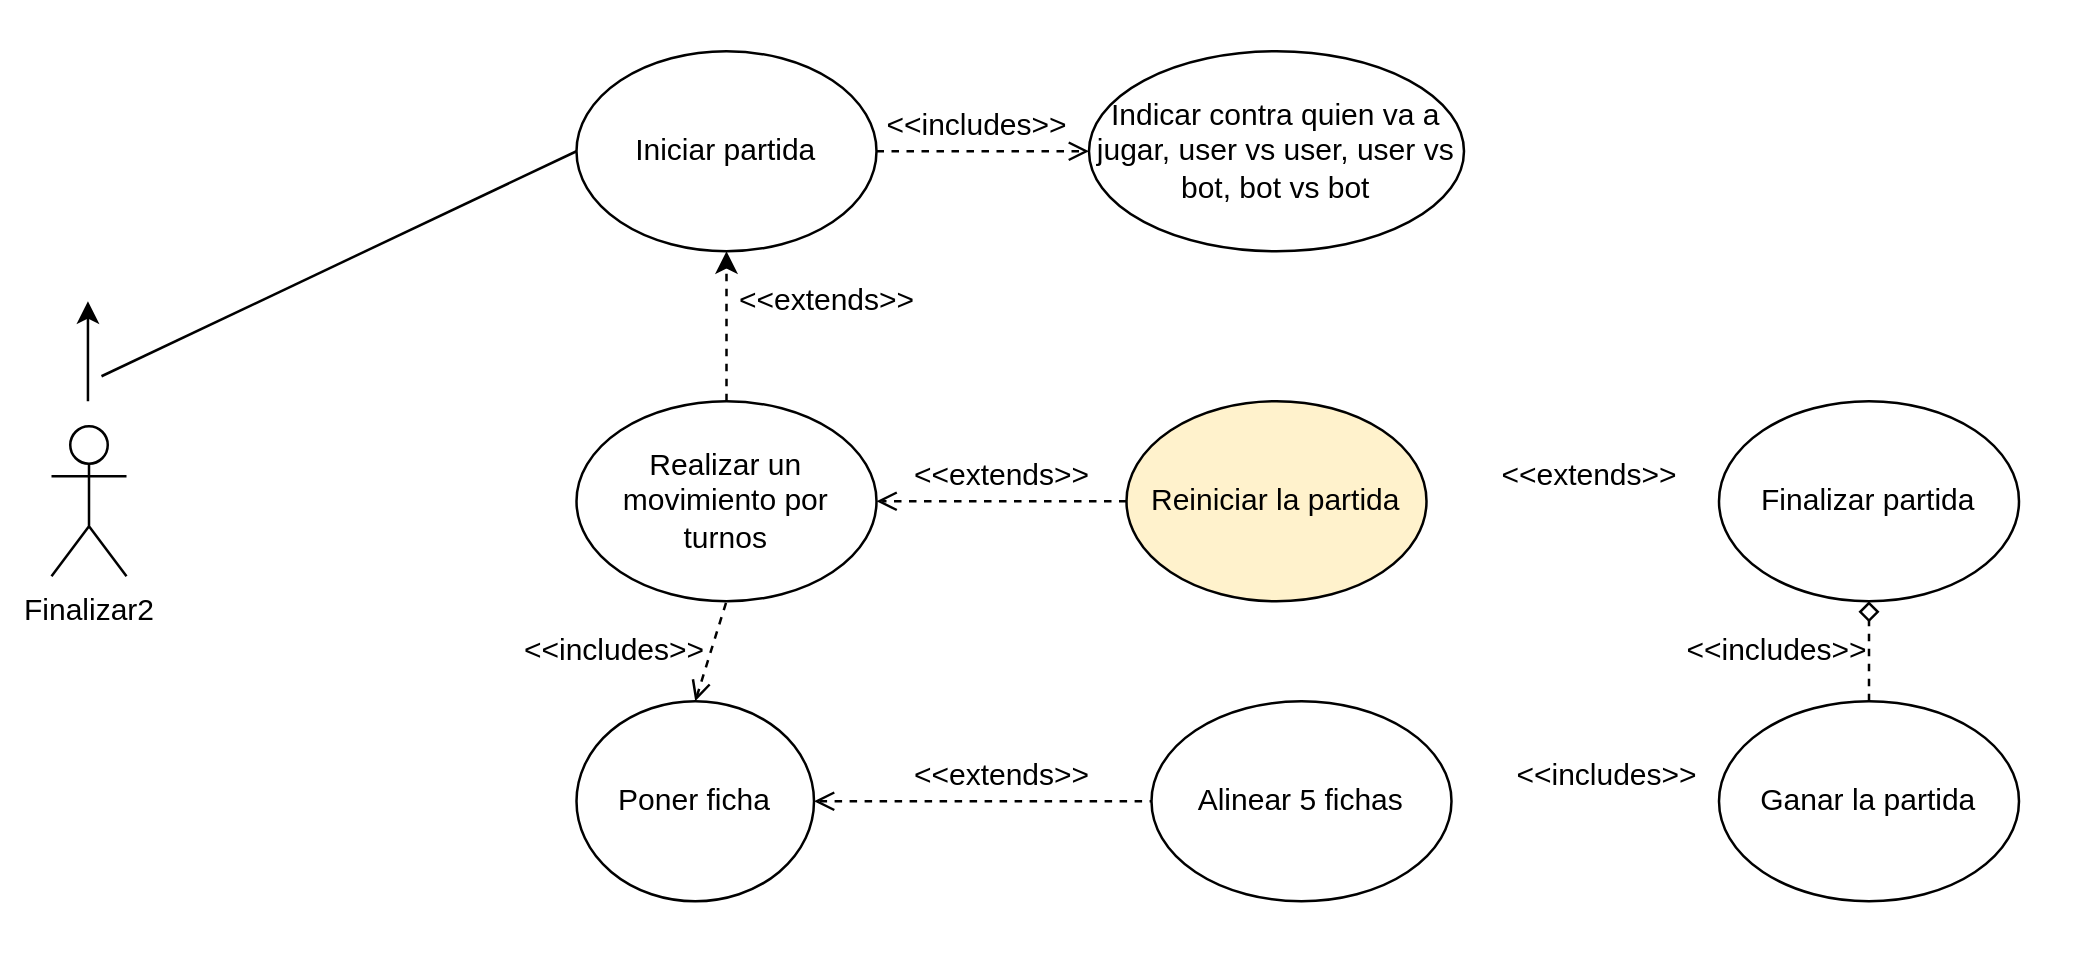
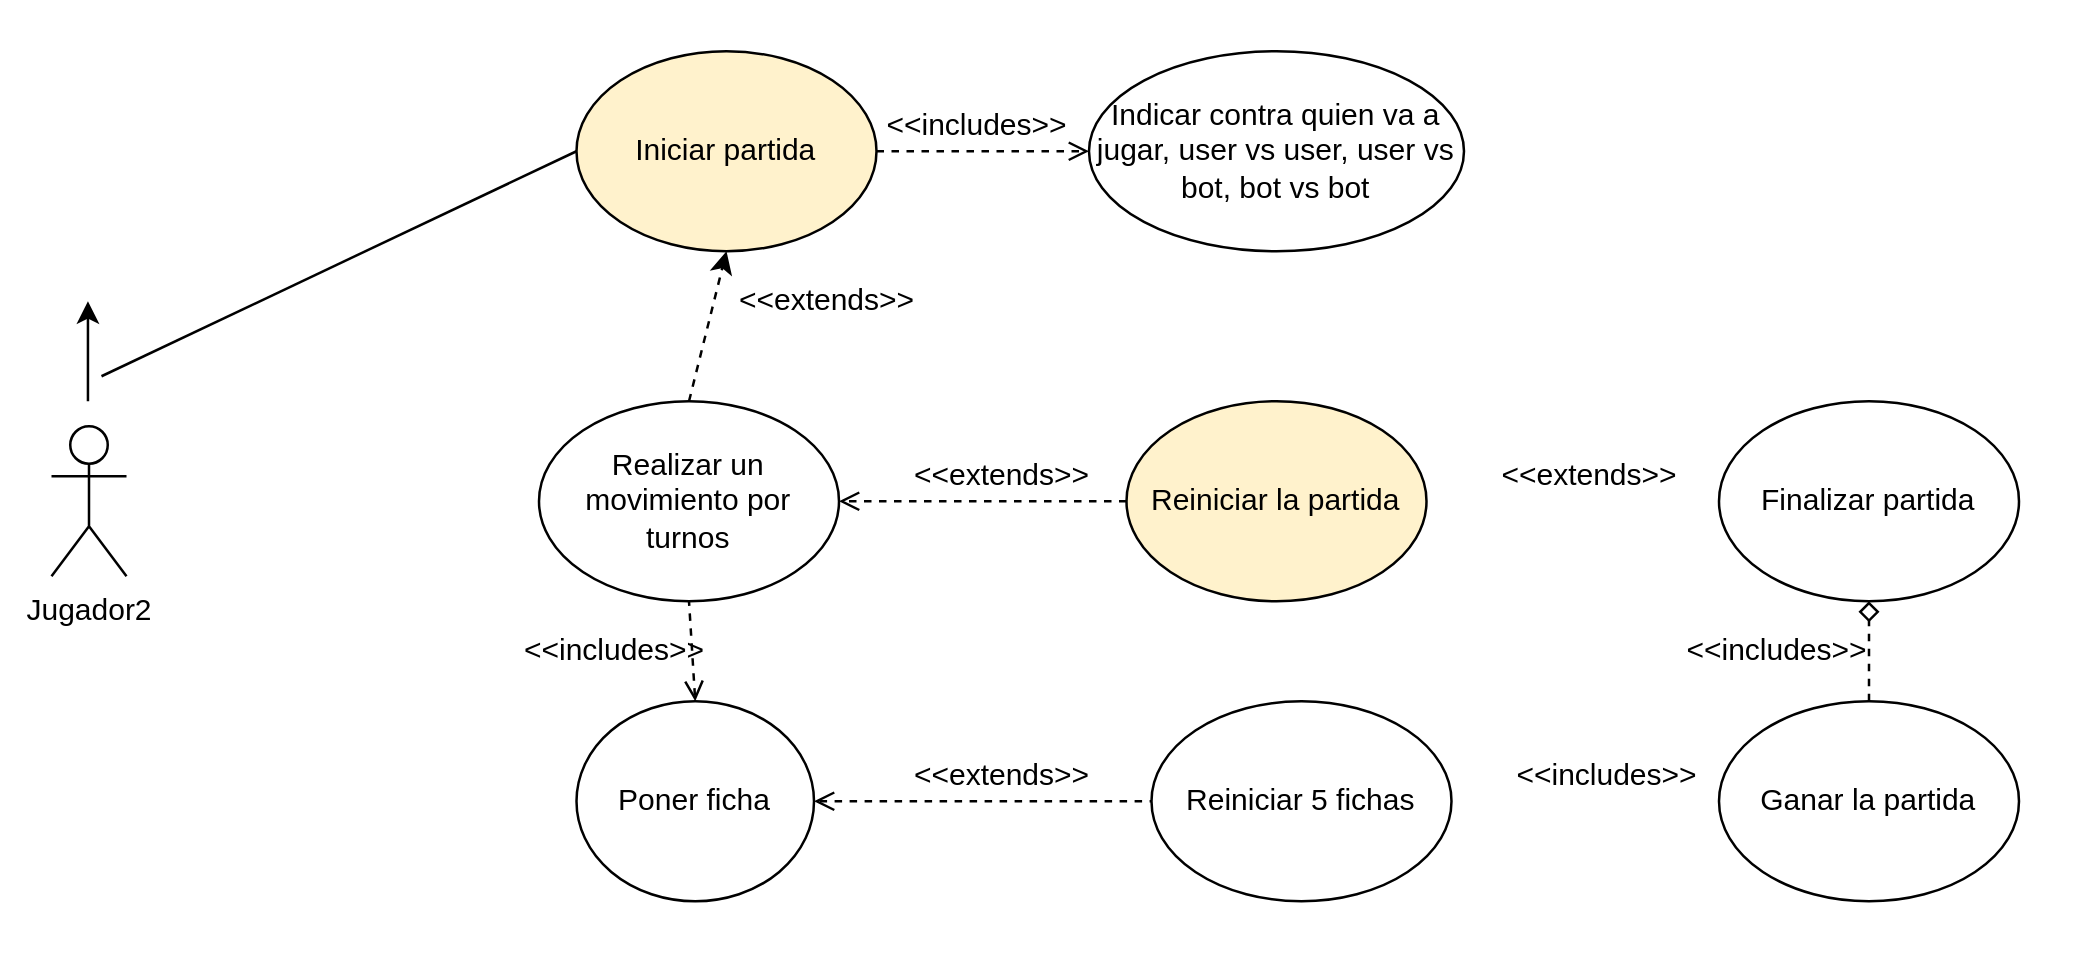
- <mxCell id="4" value="Iniciar partida" style="ellipse;whiteSpace=wrap;html=1;" vertex="1" parent="1"><mxGeometry x="230" y="20" width="120" height="80" as="geometry" /></mxCell>
+ <mxCell id="4" value="Iniciar partida" style="ellipse;whiteSpace=wrap;html=1;fillColor=#fff2cc;" vertex="1" parent="1"><mxGeometry x="230" y="20" width="120" height="80" as="geometry" /></mxCell>
- <mxCell id="7" value="Realizar un movimiento por turnos" style="ellipse;whiteSpace=wrap;html=1;" vertex="1" parent="1"><mxGeometry x="230" y="160" width="120" height="80" as="geometry" /></mxCell>
+ <mxCell id="7" value="Realizar un movimiento por turnos" style="ellipse;whiteSpace=wrap;html=1;" vertex="1" parent="1"><mxGeometry x="215" y="160" width="120" height="80" as="geometry" /></mxCell>
- <mxCell id="2" value="Finalizar2" style="shape=umlActor;verticalLabelPosition=bottom;verticalAlign=top;html=1;outlineConnect=0;" vertex="1" parent="1"><mxGeometry x="20" y="170" width="30" height="60" as="geometry" /></mxCell>
+ <mxCell id="2" value="Jugador2" style="shape=umlActor;verticalLabelPosition=bottom;verticalAlign=top;html=1;outlineConnect=0;" vertex="1" parent="1"><mxGeometry x="20" y="170" width="30" height="60" as="geometry" /></mxCell>
- <mxCell id="12" value="Alinear 5 fichas" style="ellipse;whiteSpace=wrap;html=1;" vertex="1" parent="1"><mxGeometry x="460" y="280" width="120" height="80" as="geometry" /></mxCell>
+ <mxCell id="12" value="Reiniciar 5 fichas" style="ellipse;whiteSpace=wrap;html=1;" vertex="1" parent="1"><mxGeometry x="460" y="280" width="120" height="80" as="geometry" /></mxCell>
